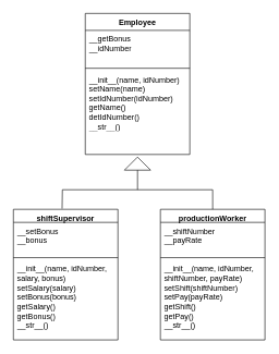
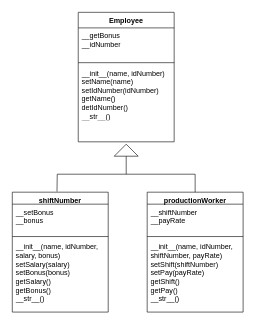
- <mxCell id="10" value="shiftSupervisor" style="swimlane;fontStyle=1;align=center;verticalAlign=top;childLayout=stackLayout;horizontal=1;startSize=20;horizontalStack=0;resizeParent=1;resizeParentMax=0;resizeLast=0;collapsible=1;marginBottom=0;whiteSpace=wrap;html=1;" vertex="1" parent="1"><mxGeometry x="20" y="320" width="160" height="200" as="geometry" /></mxCell>
+ <mxCell id="10" value="shiftNumber" style="swimlane;fontStyle=1;align=center;verticalAlign=top;childLayout=stackLayout;horizontal=1;startSize=20;horizontalStack=0;resizeParent=1;resizeParentMax=0;resizeLast=0;collapsible=1;marginBottom=0;whiteSpace=wrap;html=1;" vertex="1" parent="1"><mxGeometry x="20" y="320" width="160" height="200" as="geometry" /></mxCell>
